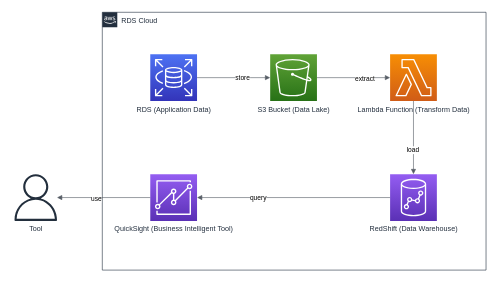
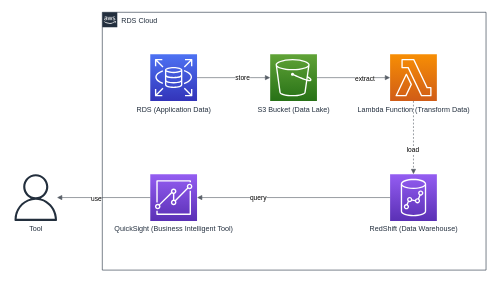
- <mxCell id="12" value="" style="edgeStyle=orthogonalEdgeStyle;html=1;endArrow=block;elbow=vertical;startArrow=none;endFill=1;strokeColor=#545B64;rounded=0;exitX=0.5;exitY=1;exitDx=0;exitDy=0;exitPerimeter=0;entryX=0.5;entryY=0;entryDx=0;entryDy=0;entryPerimeter=0;" edge="1" parent="2" source="9" target="3"><mxGeometry width="100" relative="1" as="geometry"><mxPoint x="190" y="360" as="sourcePoint" /><mxPoint x="290" y="360" as="targetPoint" /></mxGeometry></mxCell>
+ <mxCell id="12" value="" style="edgeStyle=orthogonalEdgeStyle;html=1;endArrow=block;elbow=vertical;startArrow=none;endFill=1;strokeColor=#545B64;rounded=0;exitX=0.5;exitY=1;exitDx=0;exitDy=0;exitPerimeter=0;entryX=0.5;entryY=0;entryDx=0;entryDy=0;entryPerimeter=0;dashed=1;" edge="1" parent="2" source="9" target="3"><mxGeometry width="100" relative="1" as="geometry"><mxPoint x="190" y="360" as="sourcePoint" /><mxPoint x="290" y="360" as="targetPoint" /></mxGeometry></mxCell>
